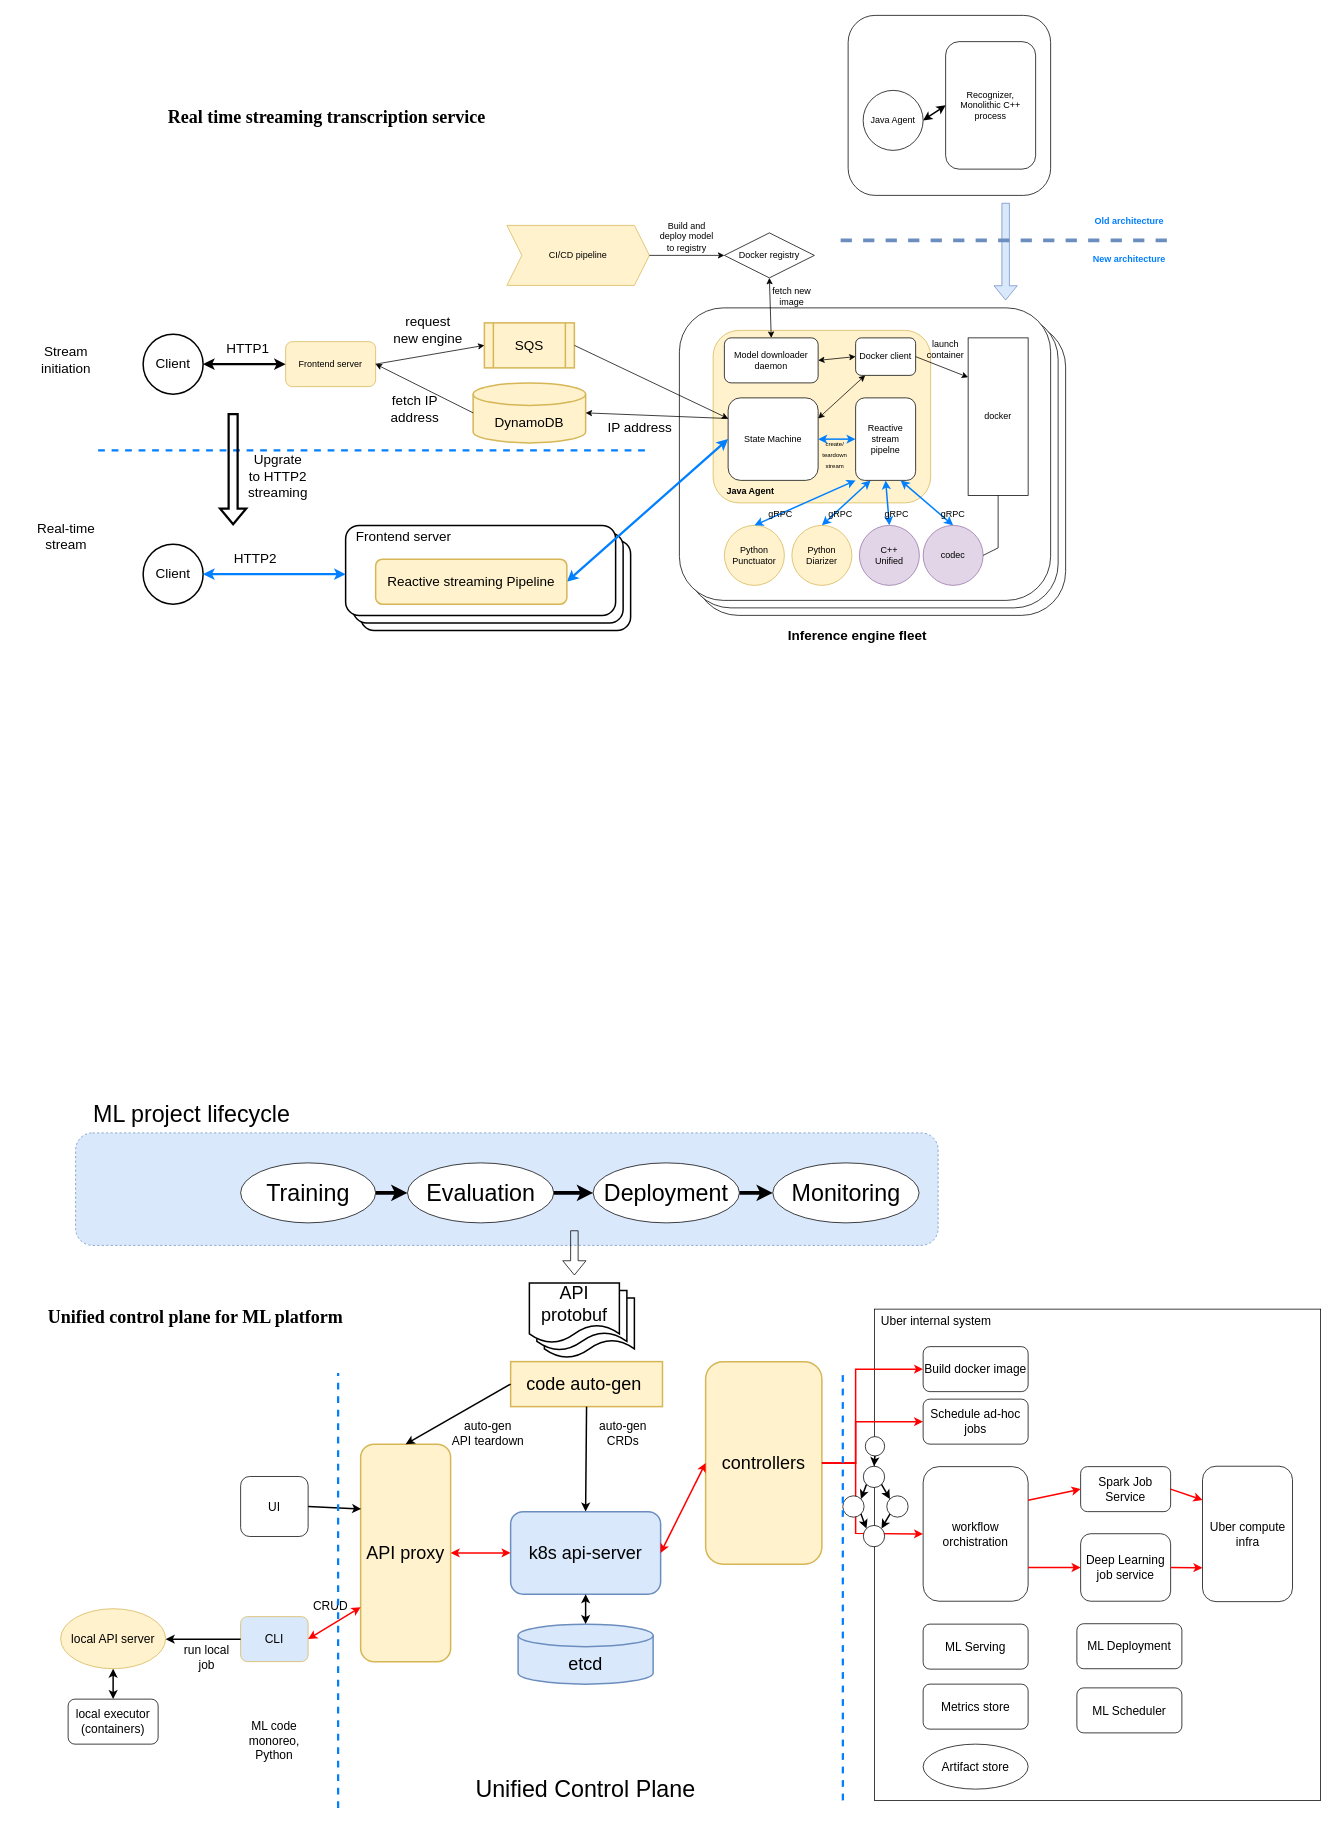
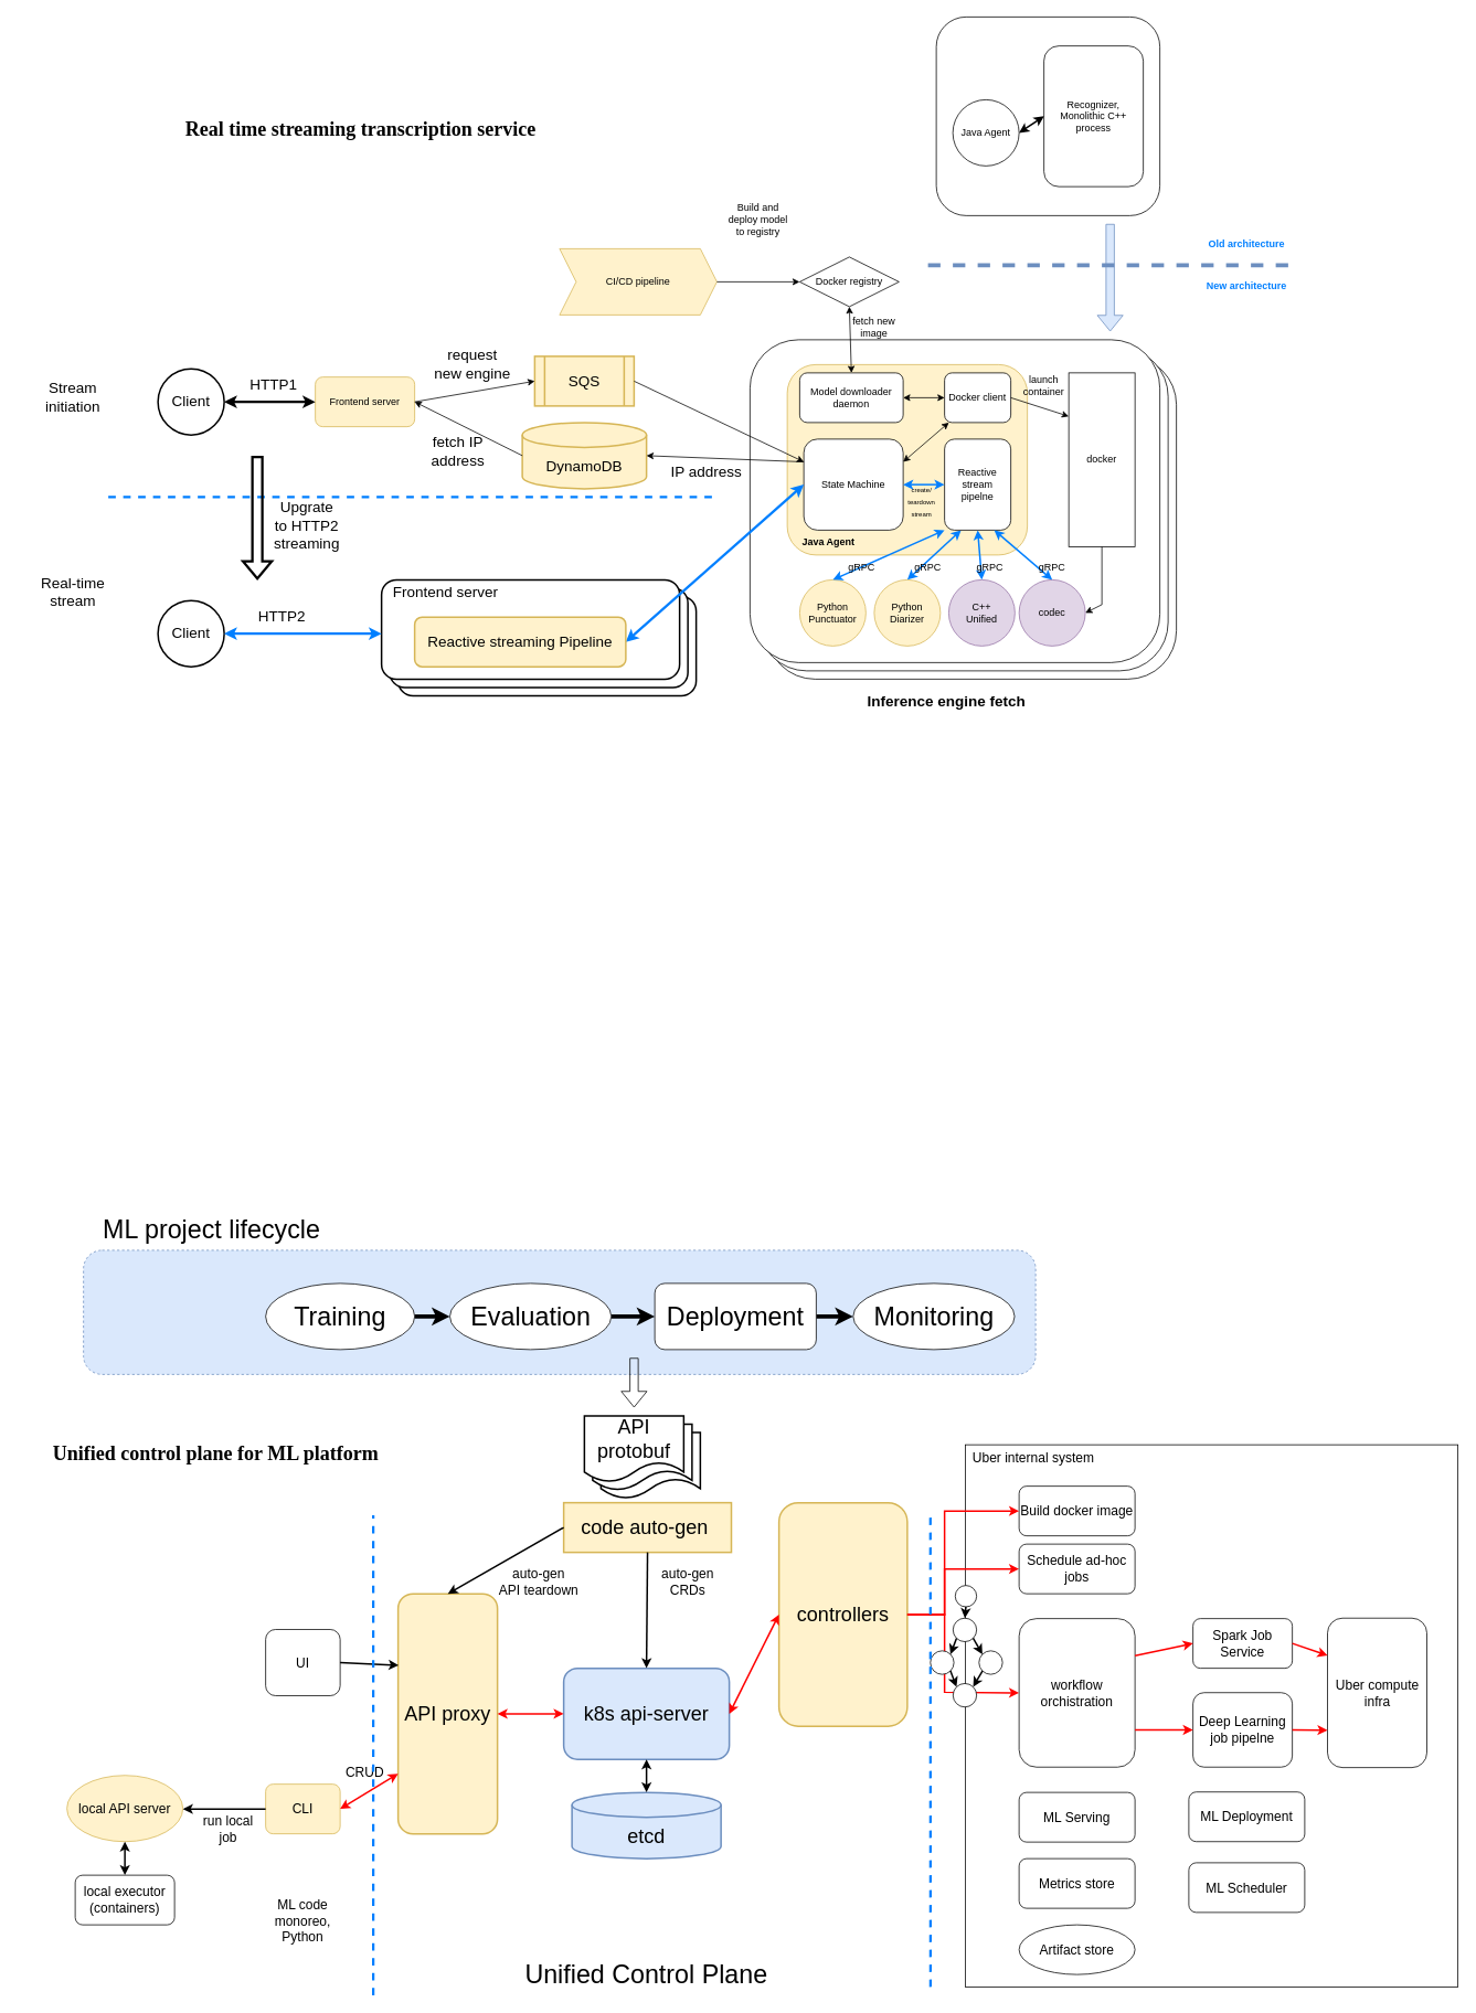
- <mxCell id="19" value="Build and deploy model to registry" style="text;html=1;strokeColor=none;fillColor=none;align=center;verticalAlign=middle;whiteSpace=wrap;rounded=0;" parent="1" vertex="1"><mxGeometry x="875" y="300" width="80" height="30" as="geometry" /></mxCell>
+ <mxCell id="19" value="Build and deploy model to registry" style="text;html=1;strokeColor=none;fillColor=none;align=center;verticalAlign=middle;whiteSpace=wrap;rounded=0;" parent="1" vertex="1"><mxGeometry x="875" y="250" width="80" height="30" as="geometry" /></mxCell>
- <mxCell id="29" value="Docker client" style="rounded=1;whiteSpace=wrap;html=1;" parent="1" vertex="1"><mxGeometry x="1140" y="450" width="80" height="50" as="geometry" /></mxCell>
+ <mxCell id="29" value="Docker client" style="rounded=1;whiteSpace=wrap;html=1;" parent="1" vertex="1"><mxGeometry x="1140" y="450" width="80" height="60" as="geometry" /></mxCell>
- <mxCell id="35" value="" style="endArrow=none;html=1;rounded=0;exitX=0.5;exitY=1;exitDx=0;exitDy=0;entryX=1;entryY=0.5;entryDx=0;entryDy=0;" parent="1" source="32" target="21" edge="1"><mxGeometry width="50" height="50" relative="1" as="geometry"><mxPoint x="930" y="700" as="sourcePoint" /><mxPoint x="980" y="650" as="targetPoint" /><Array as="points"><mxPoint x="1330" y="730" /></Array></mxGeometry></mxCell>
+ <mxCell id="35" value="" style="endArrow=classic;html=1;rounded=0;exitX=0.5;exitY=1;exitDx=0;exitDy=0;entryX=1;entryY=0.5;entryDx=0;entryDy=0;" parent="1" source="32" target="21" edge="1"><mxGeometry width="50" height="50" relative="1" as="geometry"><mxPoint x="930" y="700" as="sourcePoint" /><mxPoint x="980" y="650" as="targetPoint" /><Array as="points"><mxPoint x="1330" y="730" /></Array></mxGeometry></mxCell>
- <mxCell id="52" value="Inference engine fleet" style="text;html=1;strokeColor=none;fillColor=none;align=center;verticalAlign=middle;whiteSpace=wrap;rounded=0;fontSize=18;fontColor=#000000;strokeWidth=2;fontStyle=1" parent="1" vertex="1"><mxGeometry x="975" y="830" width="335" height="33" as="geometry" /></mxCell>
+ <mxCell id="52" value="Inference engine fetch" style="text;html=1;strokeColor=none;fillColor=none;align=center;verticalAlign=middle;whiteSpace=wrap;rounded=0;fontSize=18;fontColor=#000000;strokeWidth=2;fontStyle=1" parent="1" vertex="1"><mxGeometry x="975" y="830" width="335" height="33" as="geometry" /></mxCell>
- <mxCell id="143" value="Deployment" style="ellipse;whiteSpace=wrap;html=1;fontSize=31;" vertex="1" parent="1"><mxGeometry x="790" y="1550" width="195" height="80" as="geometry" /></mxCell>
+ <mxCell id="143" value="Deployment" style="whiteSpace=wrap;html=1;fontSize=31;rounded=1;" vertex="1" parent="1"><mxGeometry x="790" y="1550" width="195" height="80" as="geometry" /></mxCell>
- <mxCell id="4" value="Deep Learning job service" style="rounded=1;whiteSpace=wrap;html=1;fontSize=16;fontColor=#000000;strokeWidth=1;" parent="1" vertex="1"><mxGeometry x="1440" y="2044.47" width="120" height="90" as="geometry" /></mxCell>
+ <mxCell id="4" value="Deep Learning job pipelne" style="rounded=1;whiteSpace=wrap;html=1;fontSize=16;fontColor=#000000;strokeWidth=1;" parent="1" vertex="1"><mxGeometry x="1440" y="2044.47" width="120" height="90" as="geometry" /></mxCell>
- <mxCell id="98" value="CLI" style="rounded=1;whiteSpace=wrap;html=1;fontSize=16;strokeWidth=1;fillColor=#dae8fc;strokeColor=#d6b656;" parent="1" vertex="1"><mxGeometry x="320" y="2155" width="90" height="60" as="geometry" /></mxCell>
+ <mxCell id="98" value="CLI" style="rounded=1;whiteSpace=wrap;html=1;fontSize=16;strokeWidth=1;fillColor=#fff2cc;strokeColor=#d6b656;" parent="1" vertex="1"><mxGeometry x="320" y="2155" width="90" height="60" as="geometry" /></mxCell>
